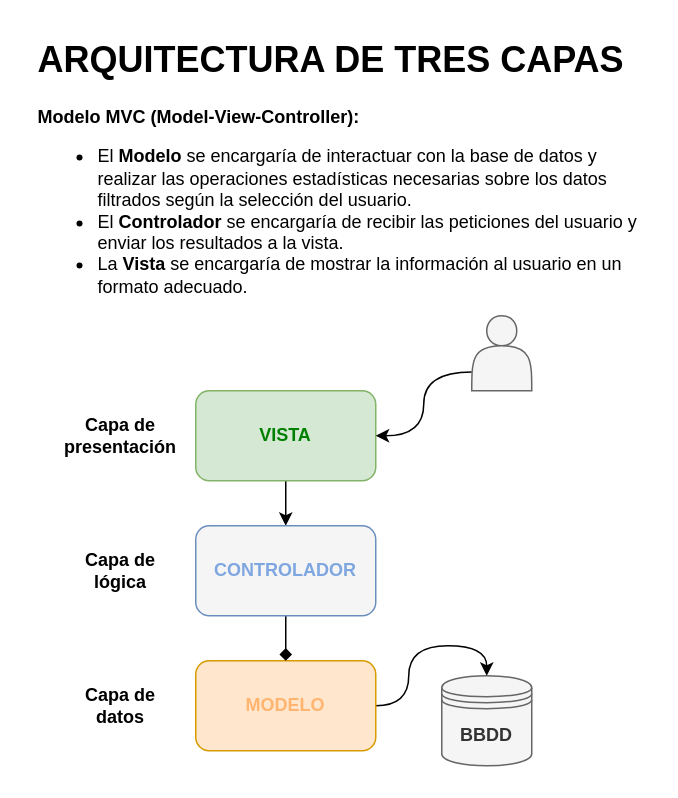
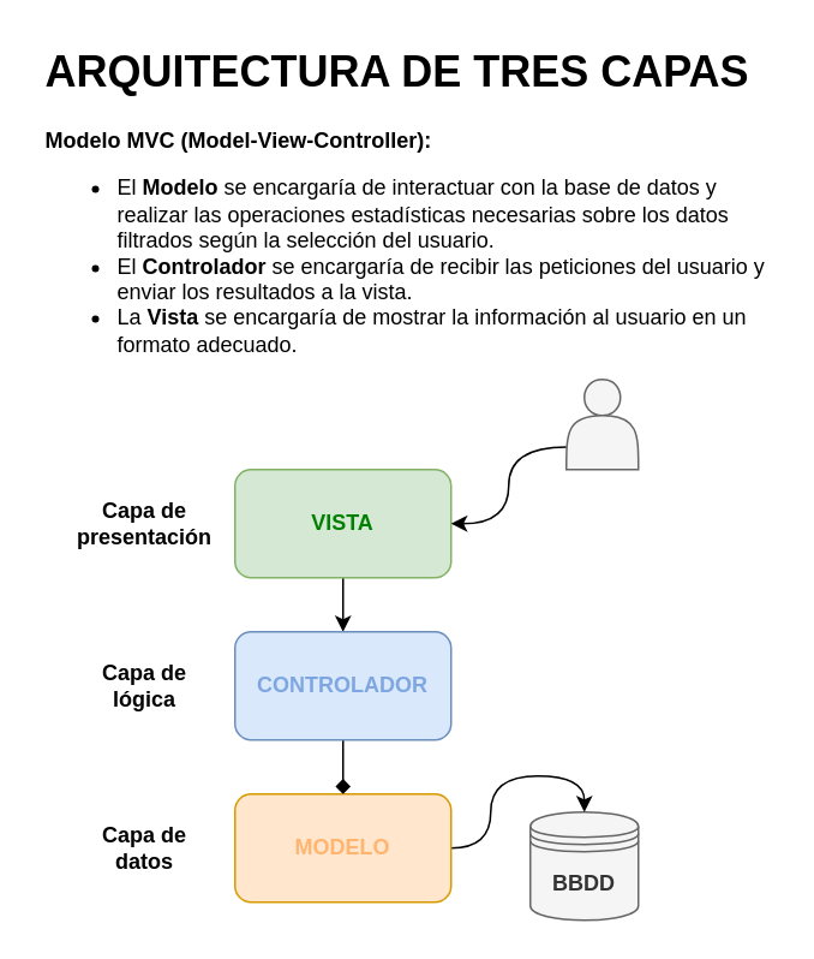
- <mxCell id="8" value="&lt;font color=&quot;#7EA6E0&quot;&gt;&lt;b&gt;CONTROLADOR&lt;/b&gt;&lt;/font&gt;" style="rounded=1;whiteSpace=wrap;html=1;fillColor=#f5f5f5;strokeColor=#6c8ebf;" vertex="1" parent="1"><mxGeometry x="130" y="350" width="120" height="60" as="geometry" /></mxCell>
+ <mxCell id="8" value="&lt;font color=&quot;#7EA6E0&quot;&gt;&lt;b&gt;CONTROLADOR&lt;/b&gt;&lt;/font&gt;" style="rounded=1;whiteSpace=wrap;html=1;fillColor=#dae8fc;strokeColor=#6c8ebf;" vertex="1" parent="1"><mxGeometry x="130" y="350" width="120" height="60" as="geometry" /></mxCell>
